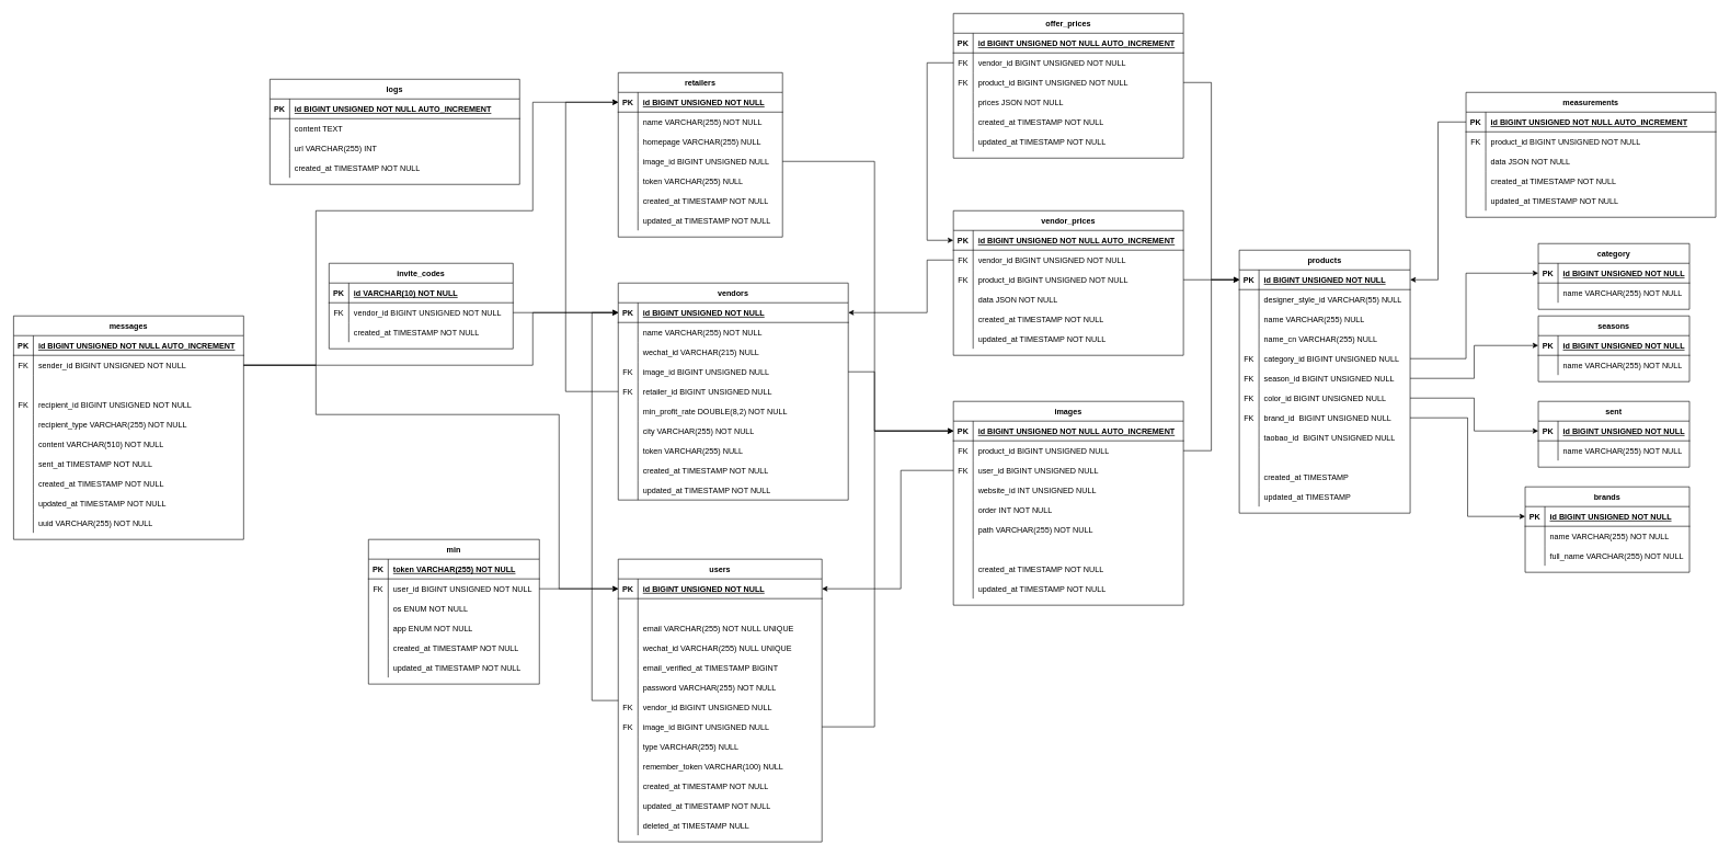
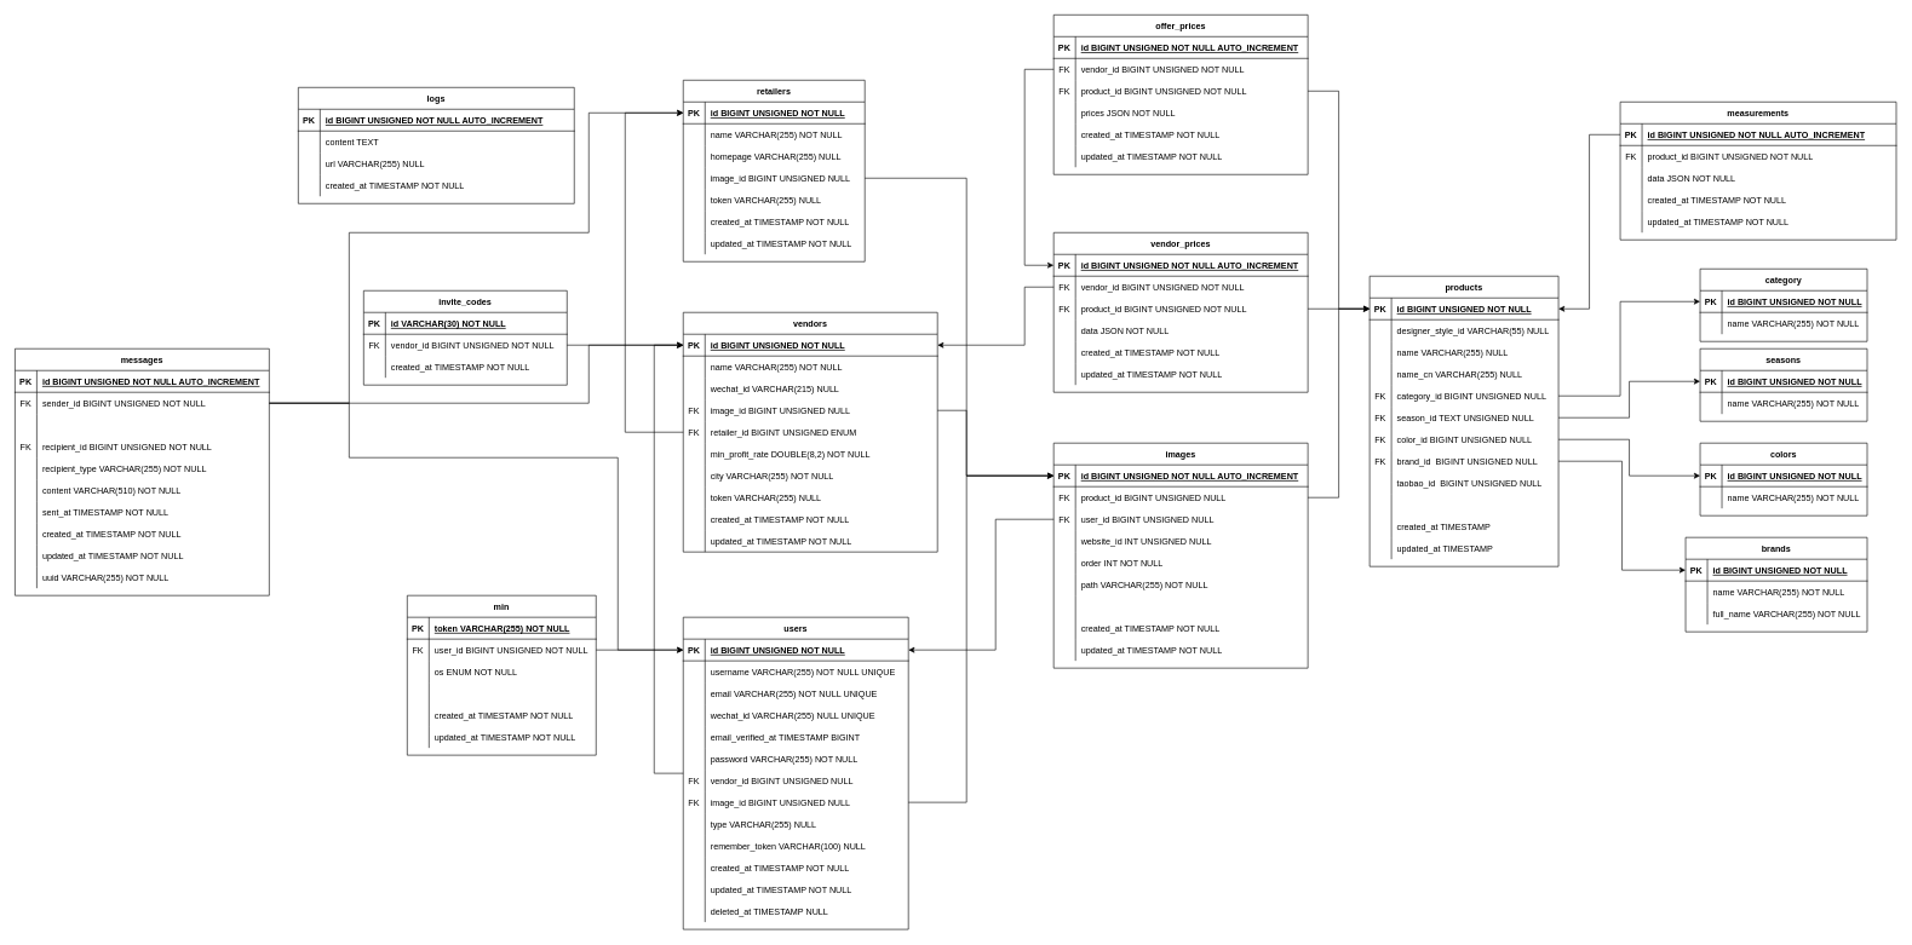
- <mxCell id="235" value="url VARCHAR(255) INT" style="shape=partialRectangle;connectable=0;fillColor=none;top=0;left=0;bottom=0;right=0;align=left;spacingLeft=6;overflow=hidden;" vertex="1" parent="233"><mxGeometry x="30" width="350" height="30" as="geometry" /></mxCell>
+ <mxCell id="235" value="url VARCHAR(255) NULL" style="shape=partialRectangle;connectable=0;fillColor=none;top=0;left=0;bottom=0;right=0;align=left;spacingLeft=6;overflow=hidden;" vertex="1" parent="233"><mxGeometry x="30" width="350" height="30" as="geometry" /></mxCell>
- <mxCell id="243" value="id VARCHAR(10) NOT NULL" style="shape=partialRectangle;connectable=0;fillColor=none;top=0;left=0;bottom=0;right=0;align=left;spacingLeft=6;fontStyle=5;overflow=hidden;" vertex="1" parent="241"><mxGeometry x="30" width="250" height="30" as="geometry" /></mxCell>
+ <mxCell id="243" value="id VARCHAR(30) NOT NULL" style="shape=partialRectangle;connectable=0;fillColor=none;top=0;left=0;bottom=0;right=0;align=left;spacingLeft=6;fontStyle=5;overflow=hidden;" vertex="1" parent="241"><mxGeometry x="30" width="250" height="30" as="geometry" /></mxCell>
- <mxCell id="20" value="season_id BIGINT UNSIGNED NULL" style="shape=partialRectangle;connectable=0;fillColor=none;top=0;left=0;bottom=0;right=0;align=left;spacingLeft=6;overflow=hidden;" parent="18" vertex="1"><mxGeometry x="30" width="230" height="30" as="geometry" /></mxCell>
+ <mxCell id="20" value="season_id TEXT UNSIGNED NULL" style="shape=partialRectangle;connectable=0;fillColor=none;top=0;left=0;bottom=0;right=0;align=left;spacingLeft=6;overflow=hidden;" parent="18" vertex="1"><mxGeometry x="30" width="230" height="30" as="geometry" /></mxCell>
- <mxCell id="85" value="retailer_id BIGINT UNSIGNED NULL" style="shape=partialRectangle;connectable=0;fillColor=none;top=0;left=0;bottom=0;right=0;align=left;spacingLeft=6;overflow=hidden;" parent="83" vertex="1"><mxGeometry x="30" width="320" height="30" as="geometry" /></mxCell>
+ <mxCell id="85" value="retailer_id BIGINT UNSIGNED ENUM" style="shape=partialRectangle;connectable=0;fillColor=none;top=0;left=0;bottom=0;right=0;align=left;spacingLeft=6;overflow=hidden;" parent="83" vertex="1"><mxGeometry x="30" width="320" height="30" as="geometry" /></mxCell>
- <mxCell id="285" value="sent" style="shape=table;startSize=30;container=1;collapsible=1;childLayout=tableLayout;fixedRows=1;rowLines=0;fontStyle=1;align=center;resizeLast=1;" parent="1" vertex="1"><mxGeometry x="2340" y="610" width="230" height="100" as="geometry" /></mxCell>
+ <mxCell id="285" value="colors" style="shape=table;startSize=30;container=1;collapsible=1;childLayout=tableLayout;fixedRows=1;rowLines=0;fontStyle=1;align=center;resizeLast=1;" parent="1" vertex="1"><mxGeometry x="2340" y="610" width="230" height="100" as="geometry" /></mxCell>
+ <mxCell id="129" value="username VARCHAR(255) NOT NULL UNIQUE" style="shape=partialRectangle;connectable=0;fillColor=none;top=0;left=0;bottom=0;right=0;align=left;spacingLeft=6;overflow=hidden;" parent="127" vertex="1"><mxGeometry x="30" width="280" height="30" as="geometry" /></mxCell>
- <mxCell id="219" value="app ENUM NOT NULL" style="shape=partialRectangle;connectable=0;fillColor=none;top=0;left=0;bottom=0;right=0;align=left;spacingLeft=6;overflow=hidden;" vertex="1" parent="217"><mxGeometry x="30" width="230" height="30" as="geometry" /></mxCell>
